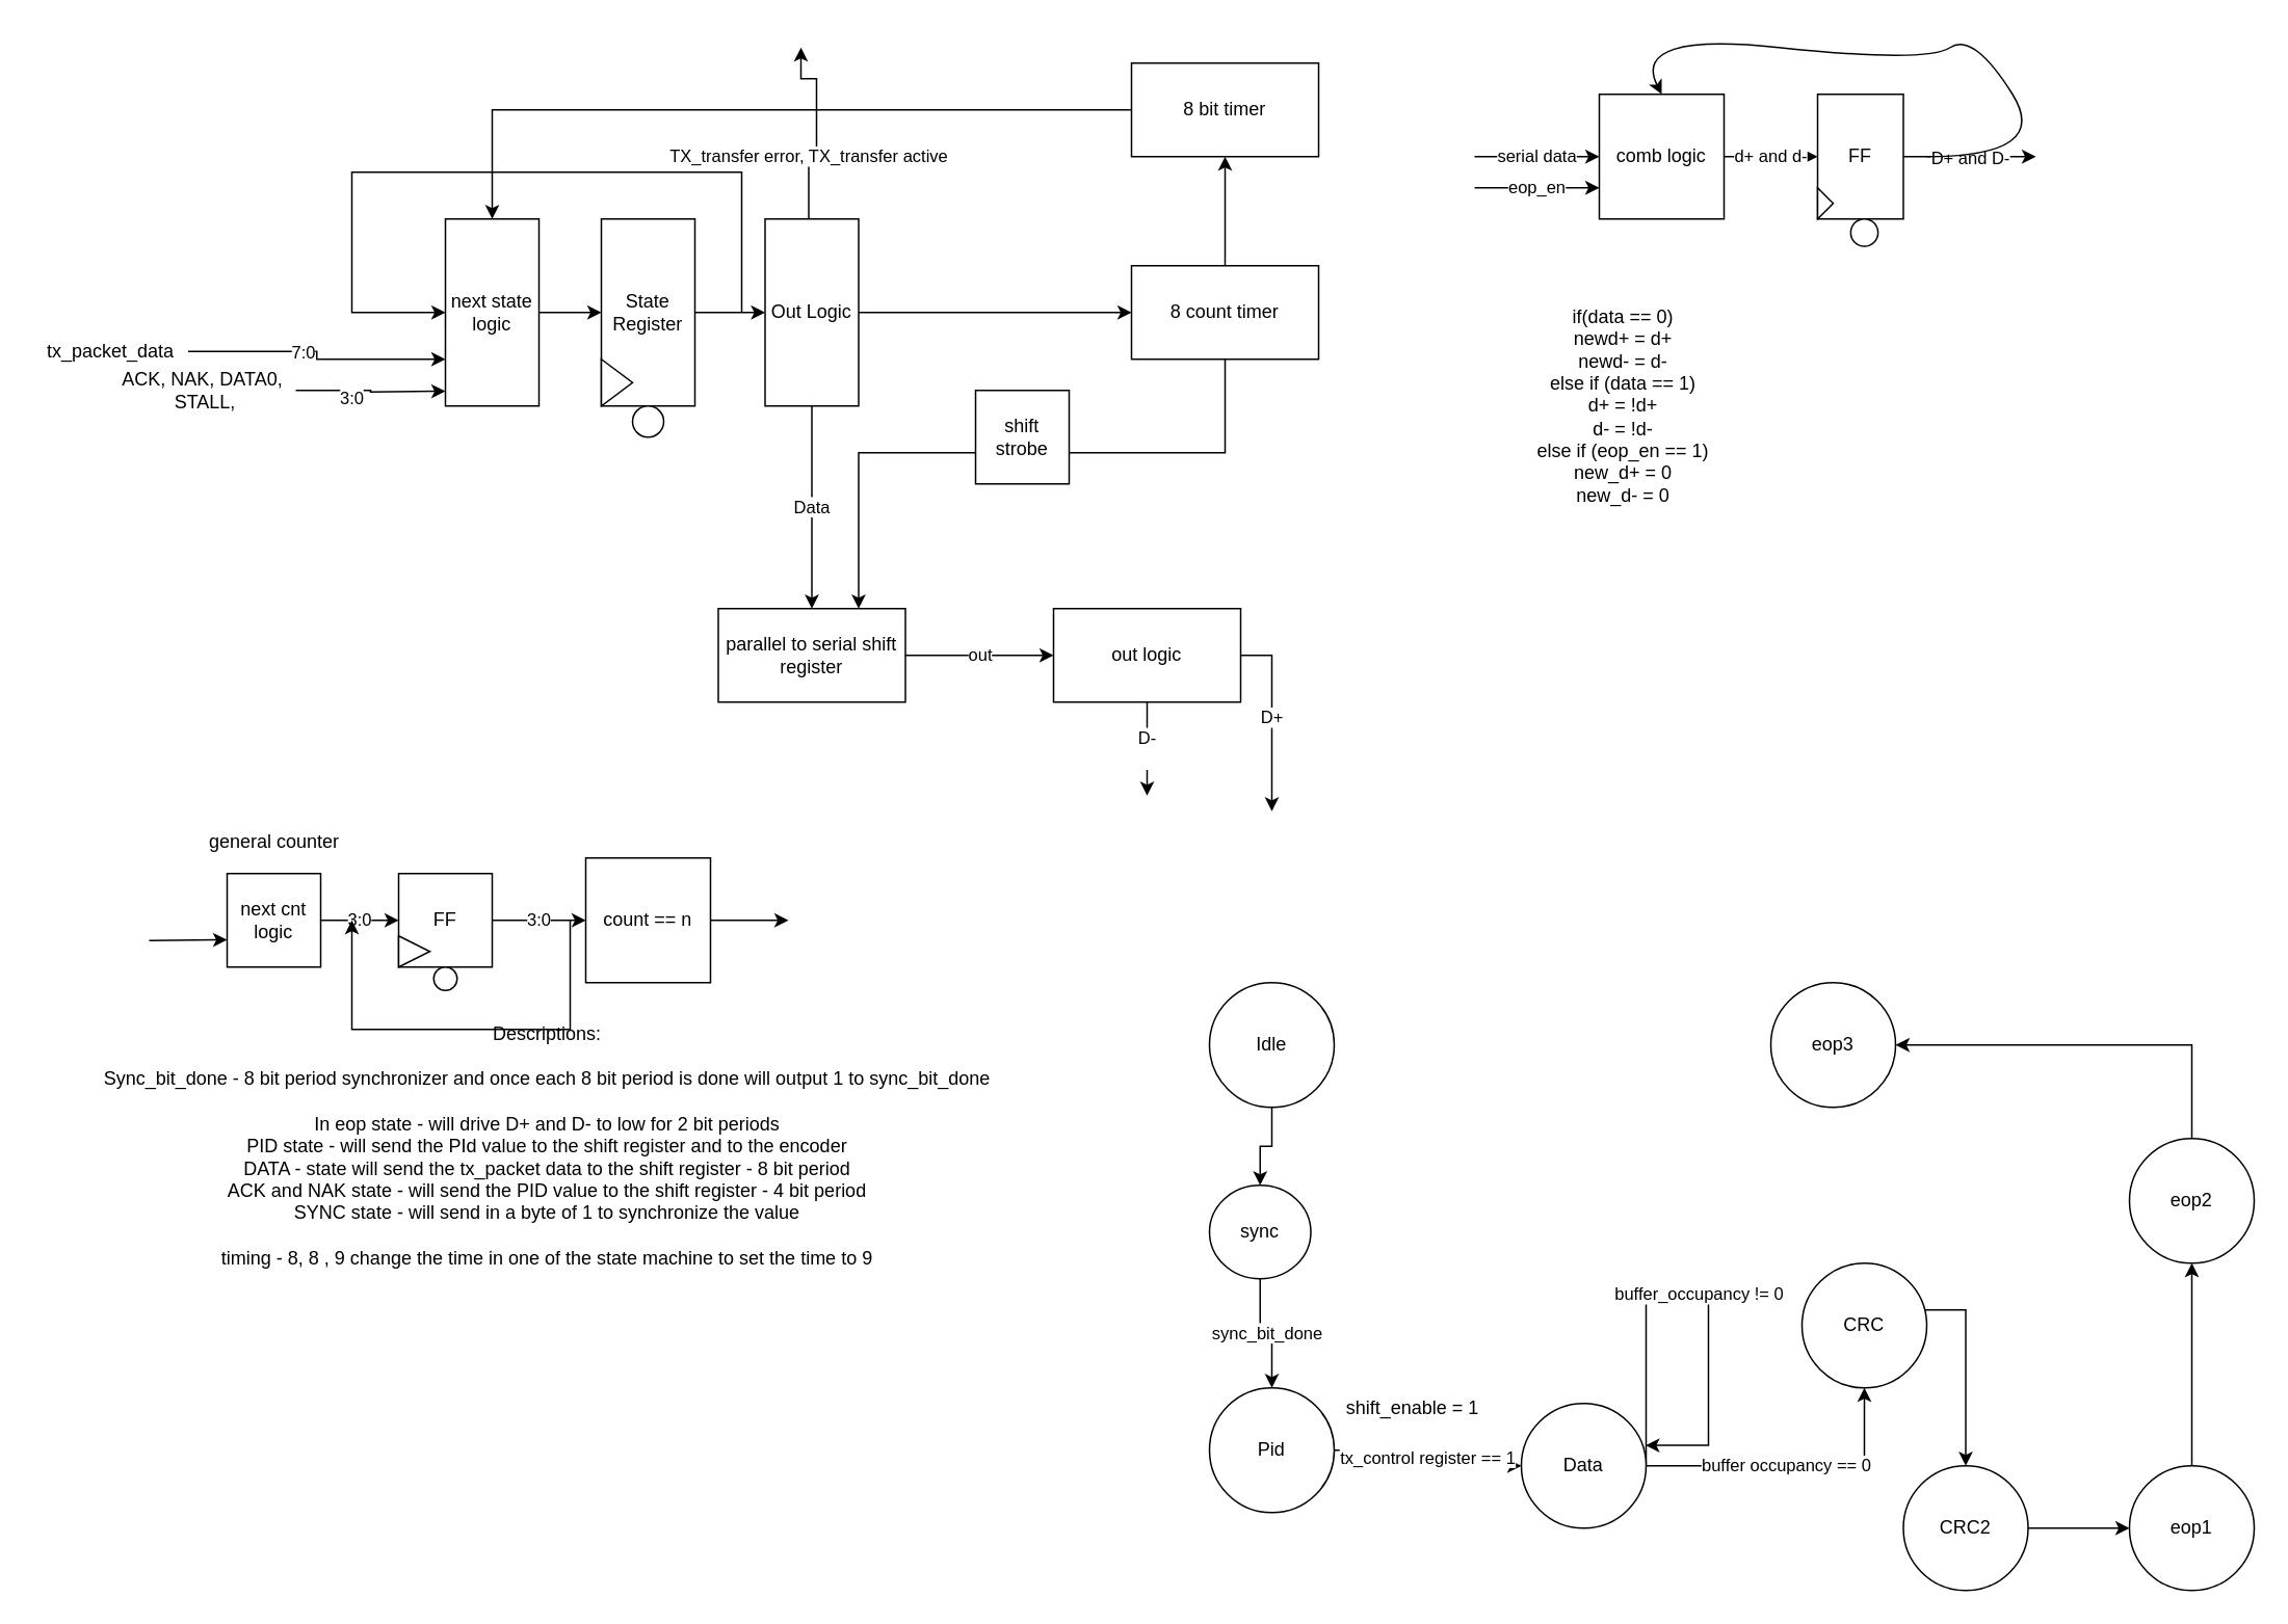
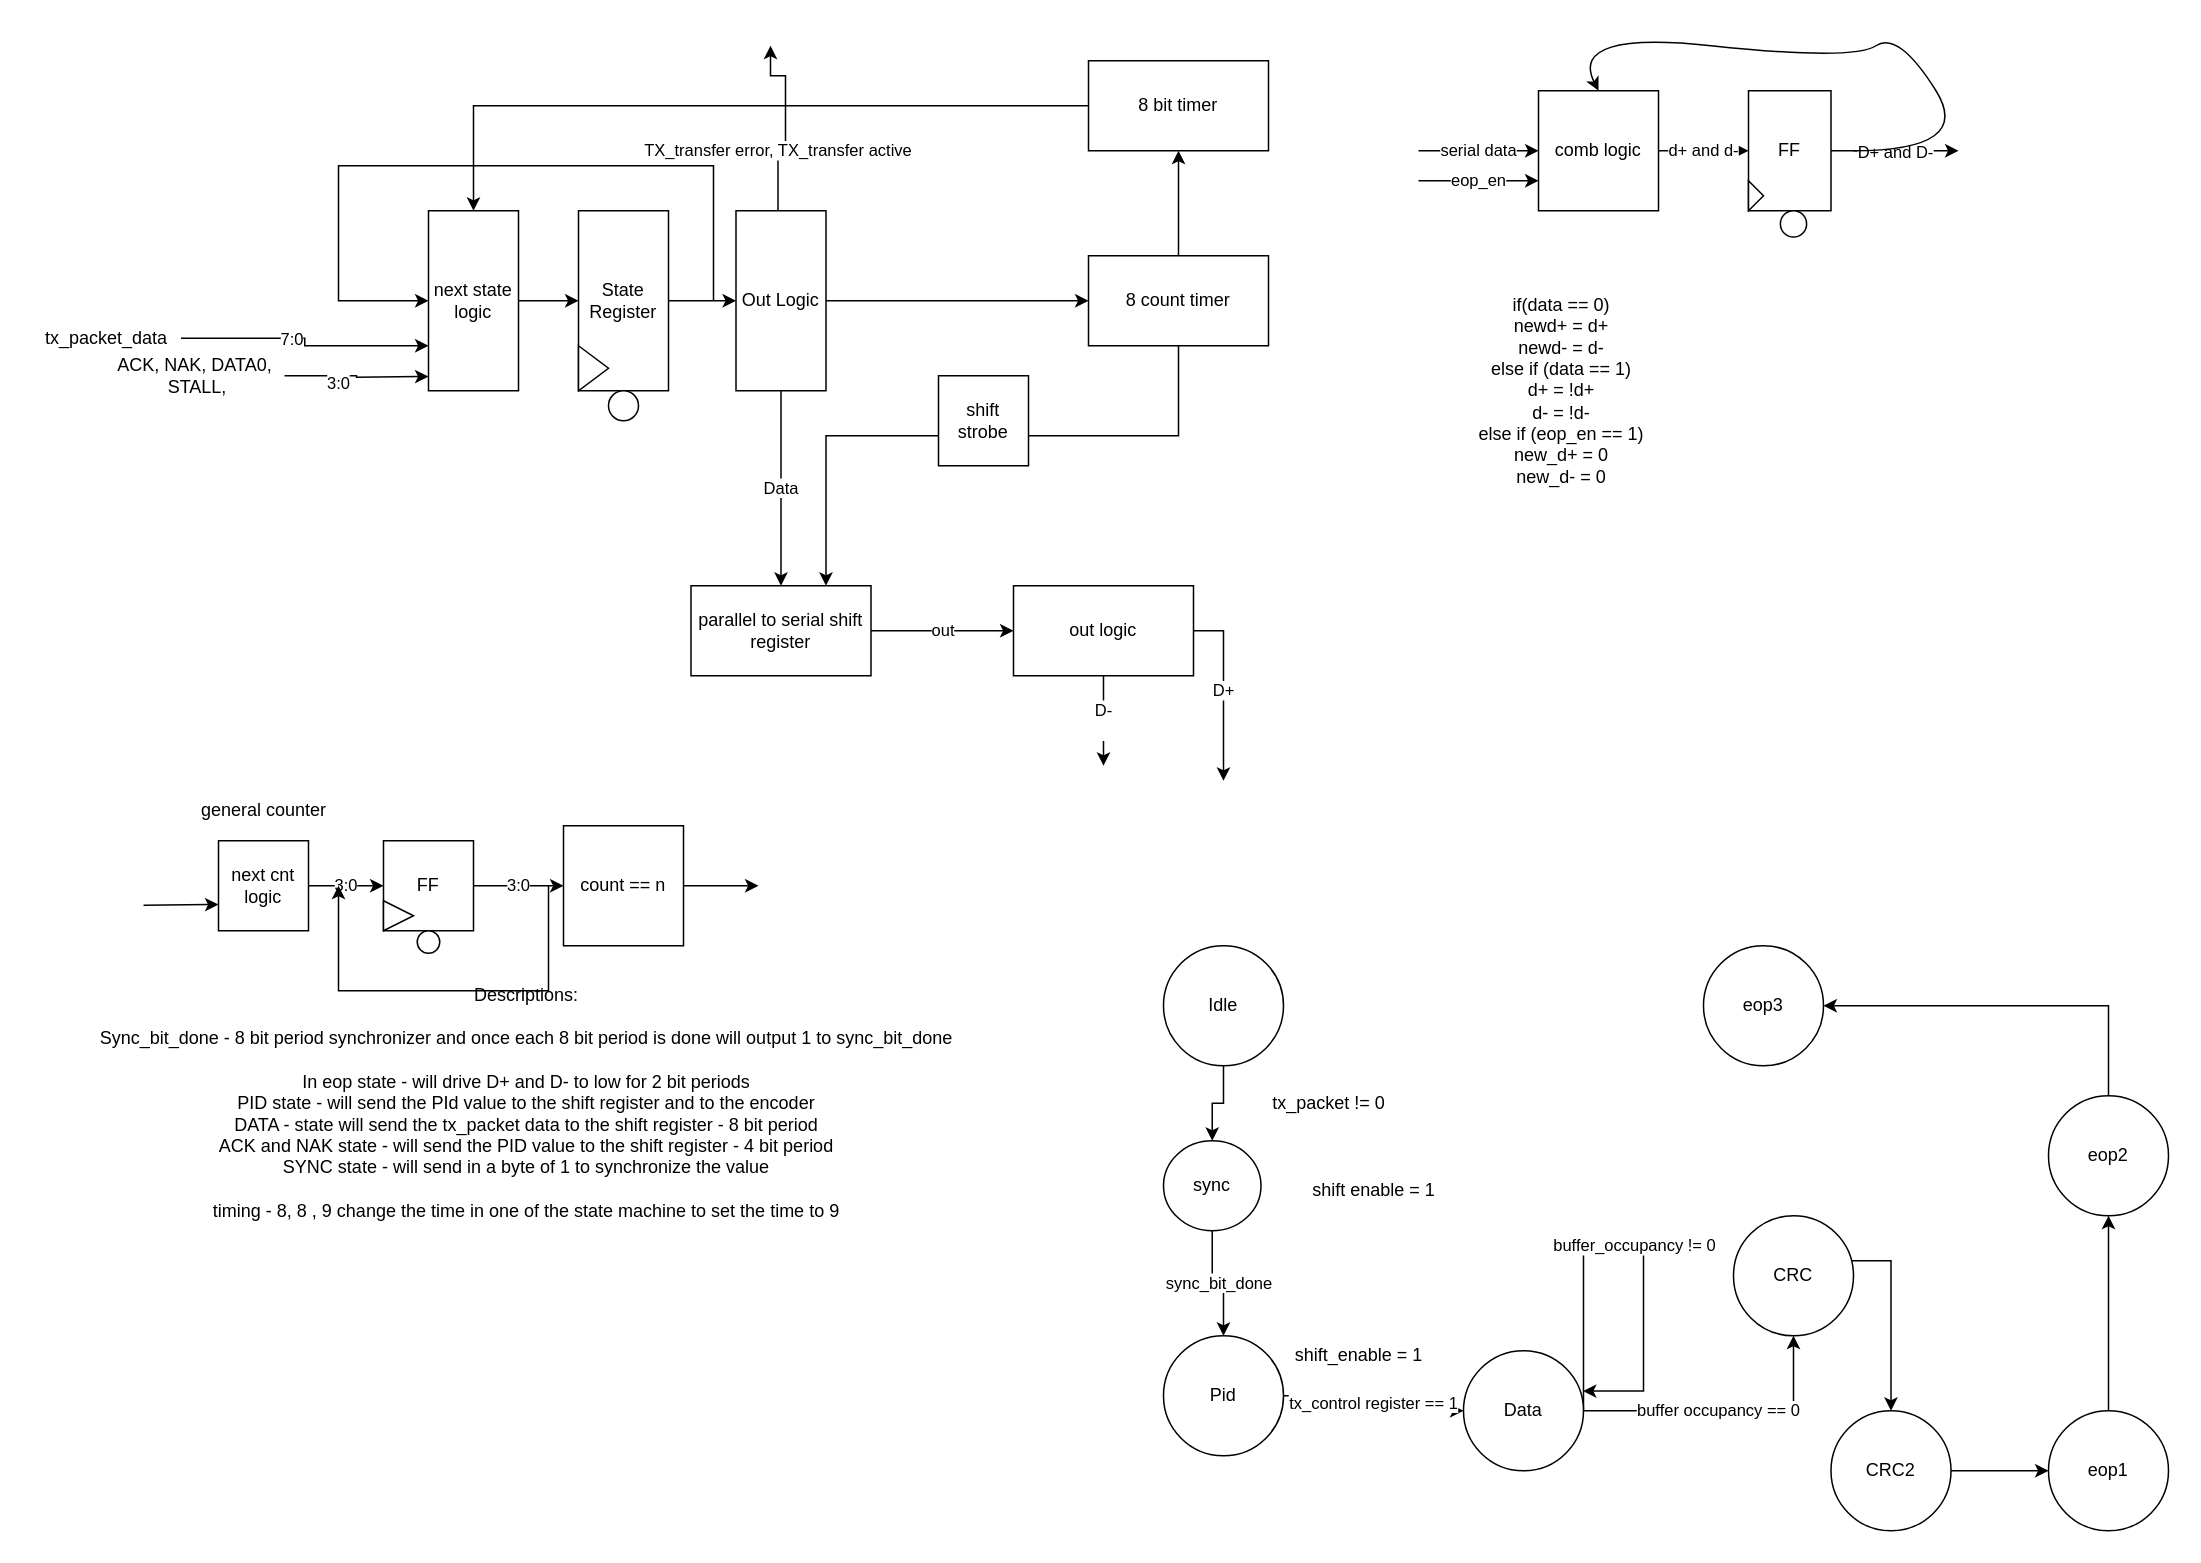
+ <mxCell id="38" value="tx_packet != 0" style="text;html=1;align=center;verticalAlign=middle;resizable=0;points=[];autosize=1;strokeColor=none;fillColor=none;" vertex="1" parent="1"><mxGeometry x="835" y="720" width="100" height="30" as="geometry" /></mxCell>
+ <mxCell id="71" value="shift enable = 1" style="text;html=1;align=center;verticalAlign=middle;resizable=0;points=[];autosize=1;strokeColor=none;fillColor=none;" vertex="1" parent="1"><mxGeometry x="860" y="778" width="110" height="30" as="geometry" /></mxCell>
